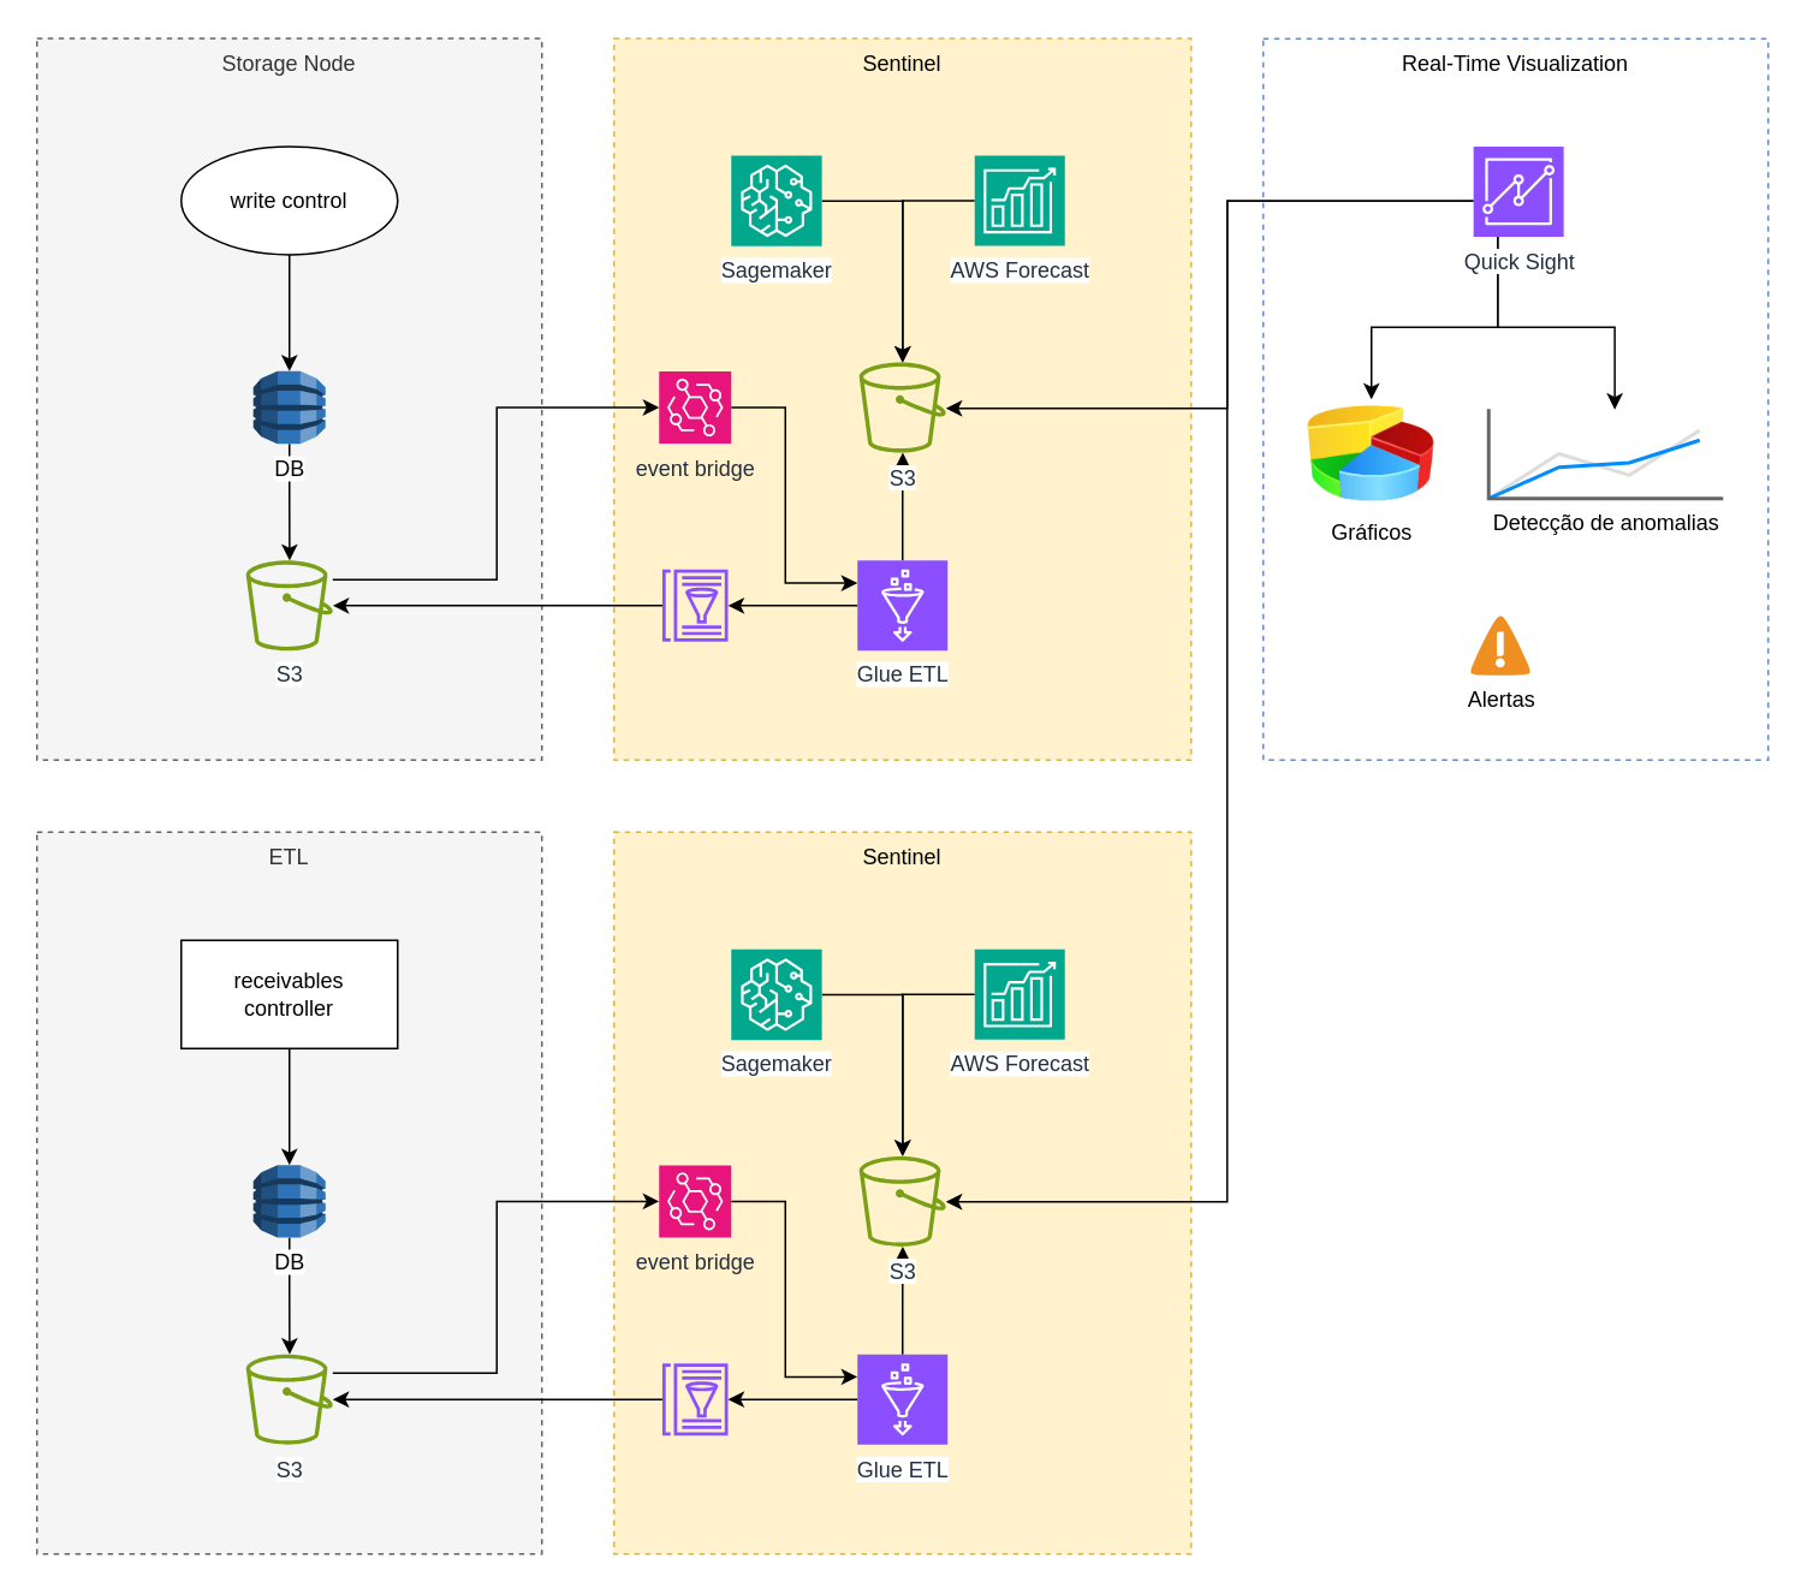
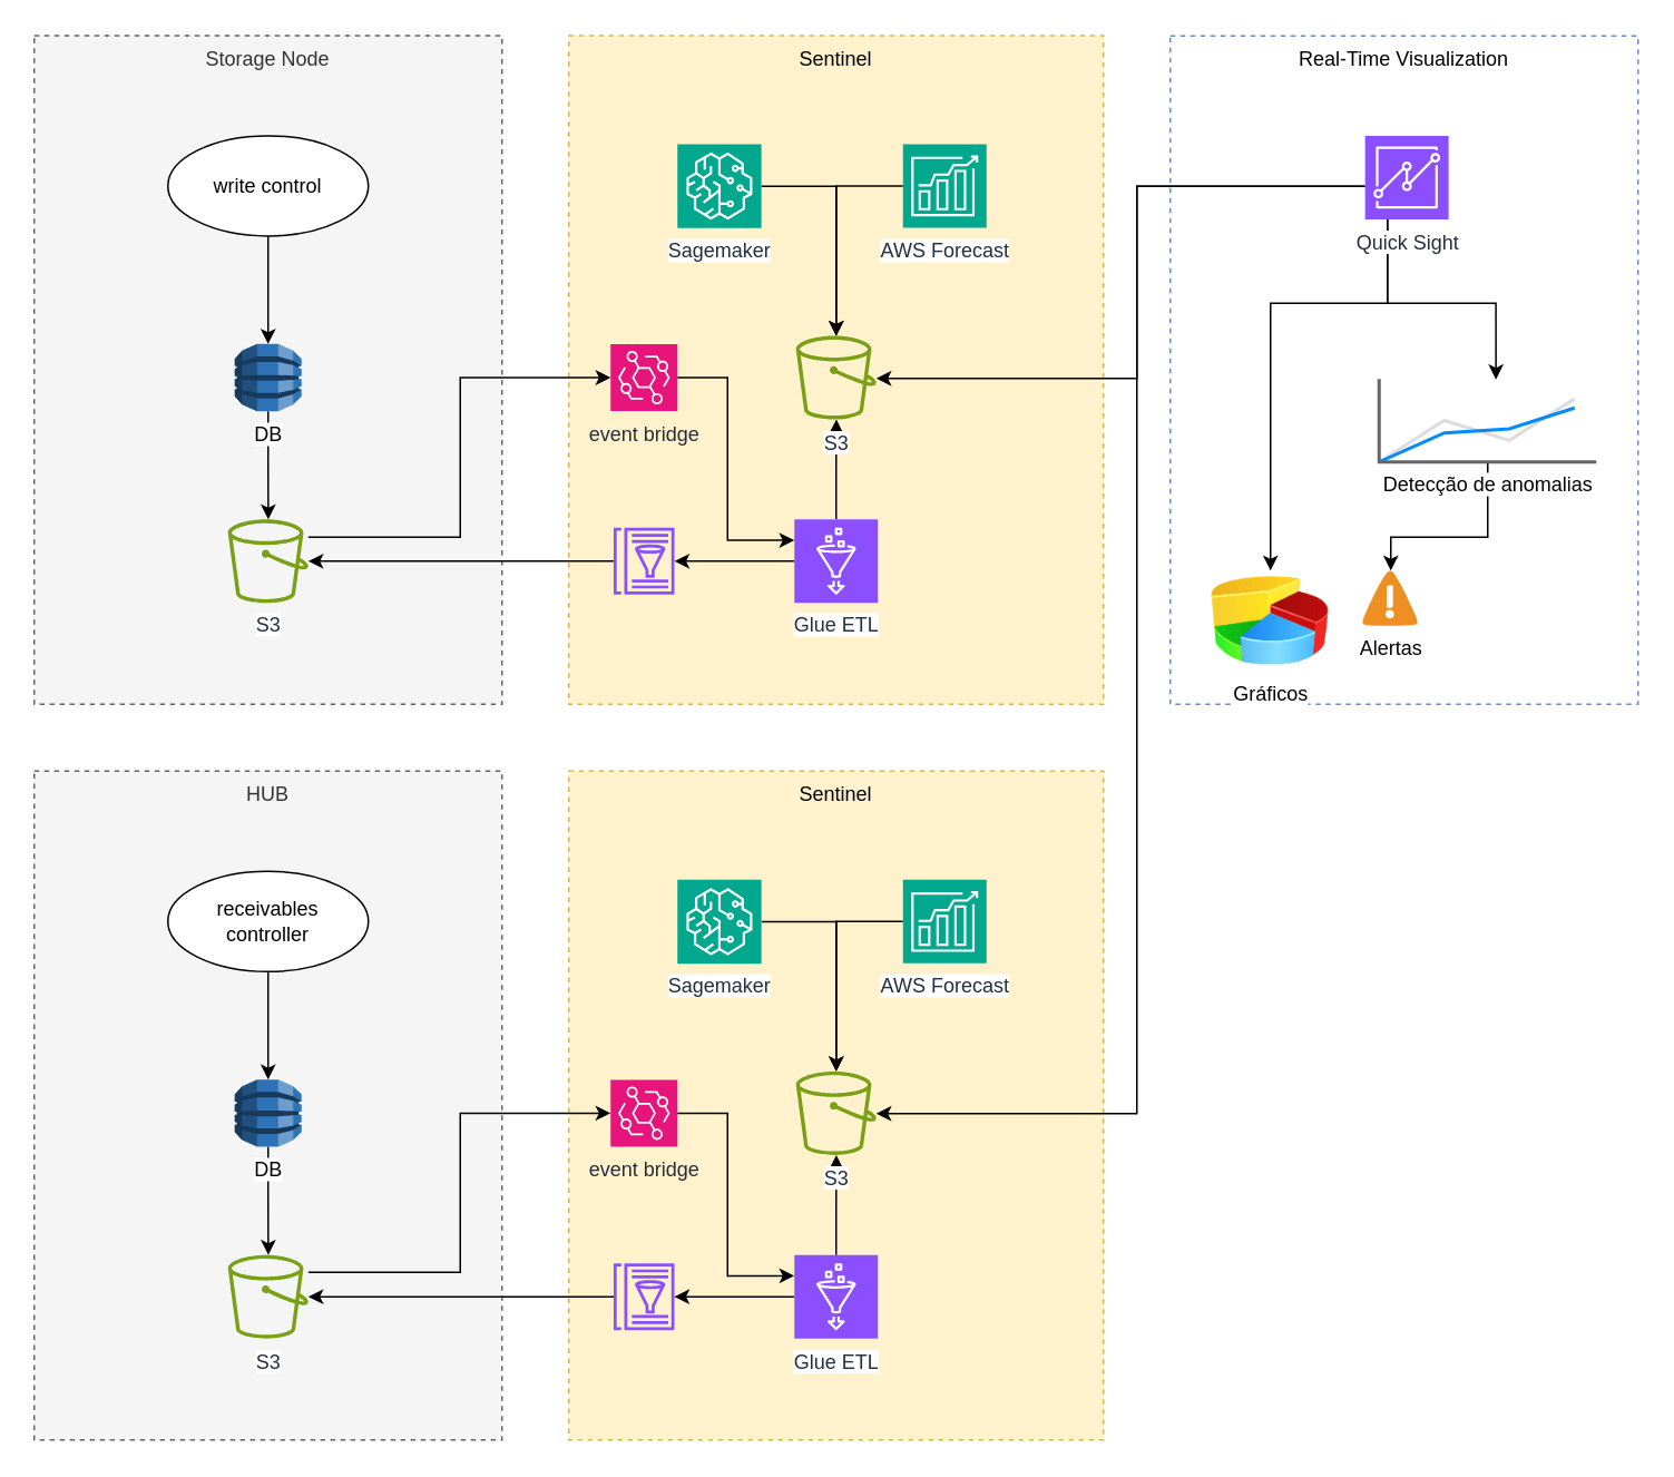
- <mxCell id="23" value="Gráficos" style="image;html=1;image=img/lib/clip_art/finance/Pie_Chart_128x128.png" vertex="1" parent="1"><mxGeometry x="725" y="221" width="70" height="60.25" as="geometry" /></mxCell>
+ <mxCell id="23" value="Gráficos" style="image;html=1;image=img/lib/clip_art/finance/Pie_Chart_128x128.png" vertex="1" parent="1"><mxGeometry x="725" y="341" width="70" height="60.25" as="geometry" /></mxCell>
+ <mxCell id="24" style="edgeStyle=orthogonalEdgeStyle;rounded=0;orthogonalLoop=1;jettySize=auto;html=1;" edge="1" parent="1" source="25" target="22"><mxGeometry relative="1" as="geometry"><Array as="points"><mxPoint x="890" y="321" /><mxPoint x="832" y="321" /></Array></mxGeometry></mxCell>
- <mxCell id="2" value="ETL" style="rounded=0;whiteSpace=wrap;html=1;fillColor=#f5f5f5;fontColor=#333333;strokeColor=#666666;dashed=1;verticalAlign=top;" vertex="1" parent="1"><mxGeometry x="20" y="461" width="280" height="400.25" as="geometry" /></mxCell>
+ <mxCell id="2" value="HUB" style="rounded=0;whiteSpace=wrap;html=1;fillColor=#f5f5f5;fontColor=#333333;strokeColor=#666666;dashed=1;verticalAlign=top;" vertex="1" parent="1"><mxGeometry x="20" y="461" width="280" height="400.25" as="geometry" /></mxCell>
- <mxCell id="47" value="receivables&lt;div&gt;controller&lt;/div&gt;" style="rounded=0;whiteSpace=wrap;html=1;" vertex="1" parent="1"><mxGeometry x="100" y="521" width="120" height="60" as="geometry" /></mxCell>
+ <mxCell id="47" value="receivables&lt;div&gt;controller&lt;/div&gt;" style="ellipse;whiteSpace=wrap;html=1;" vertex="1" parent="1"><mxGeometry x="100" y="521" width="120" height="60" as="geometry" /></mxCell>
